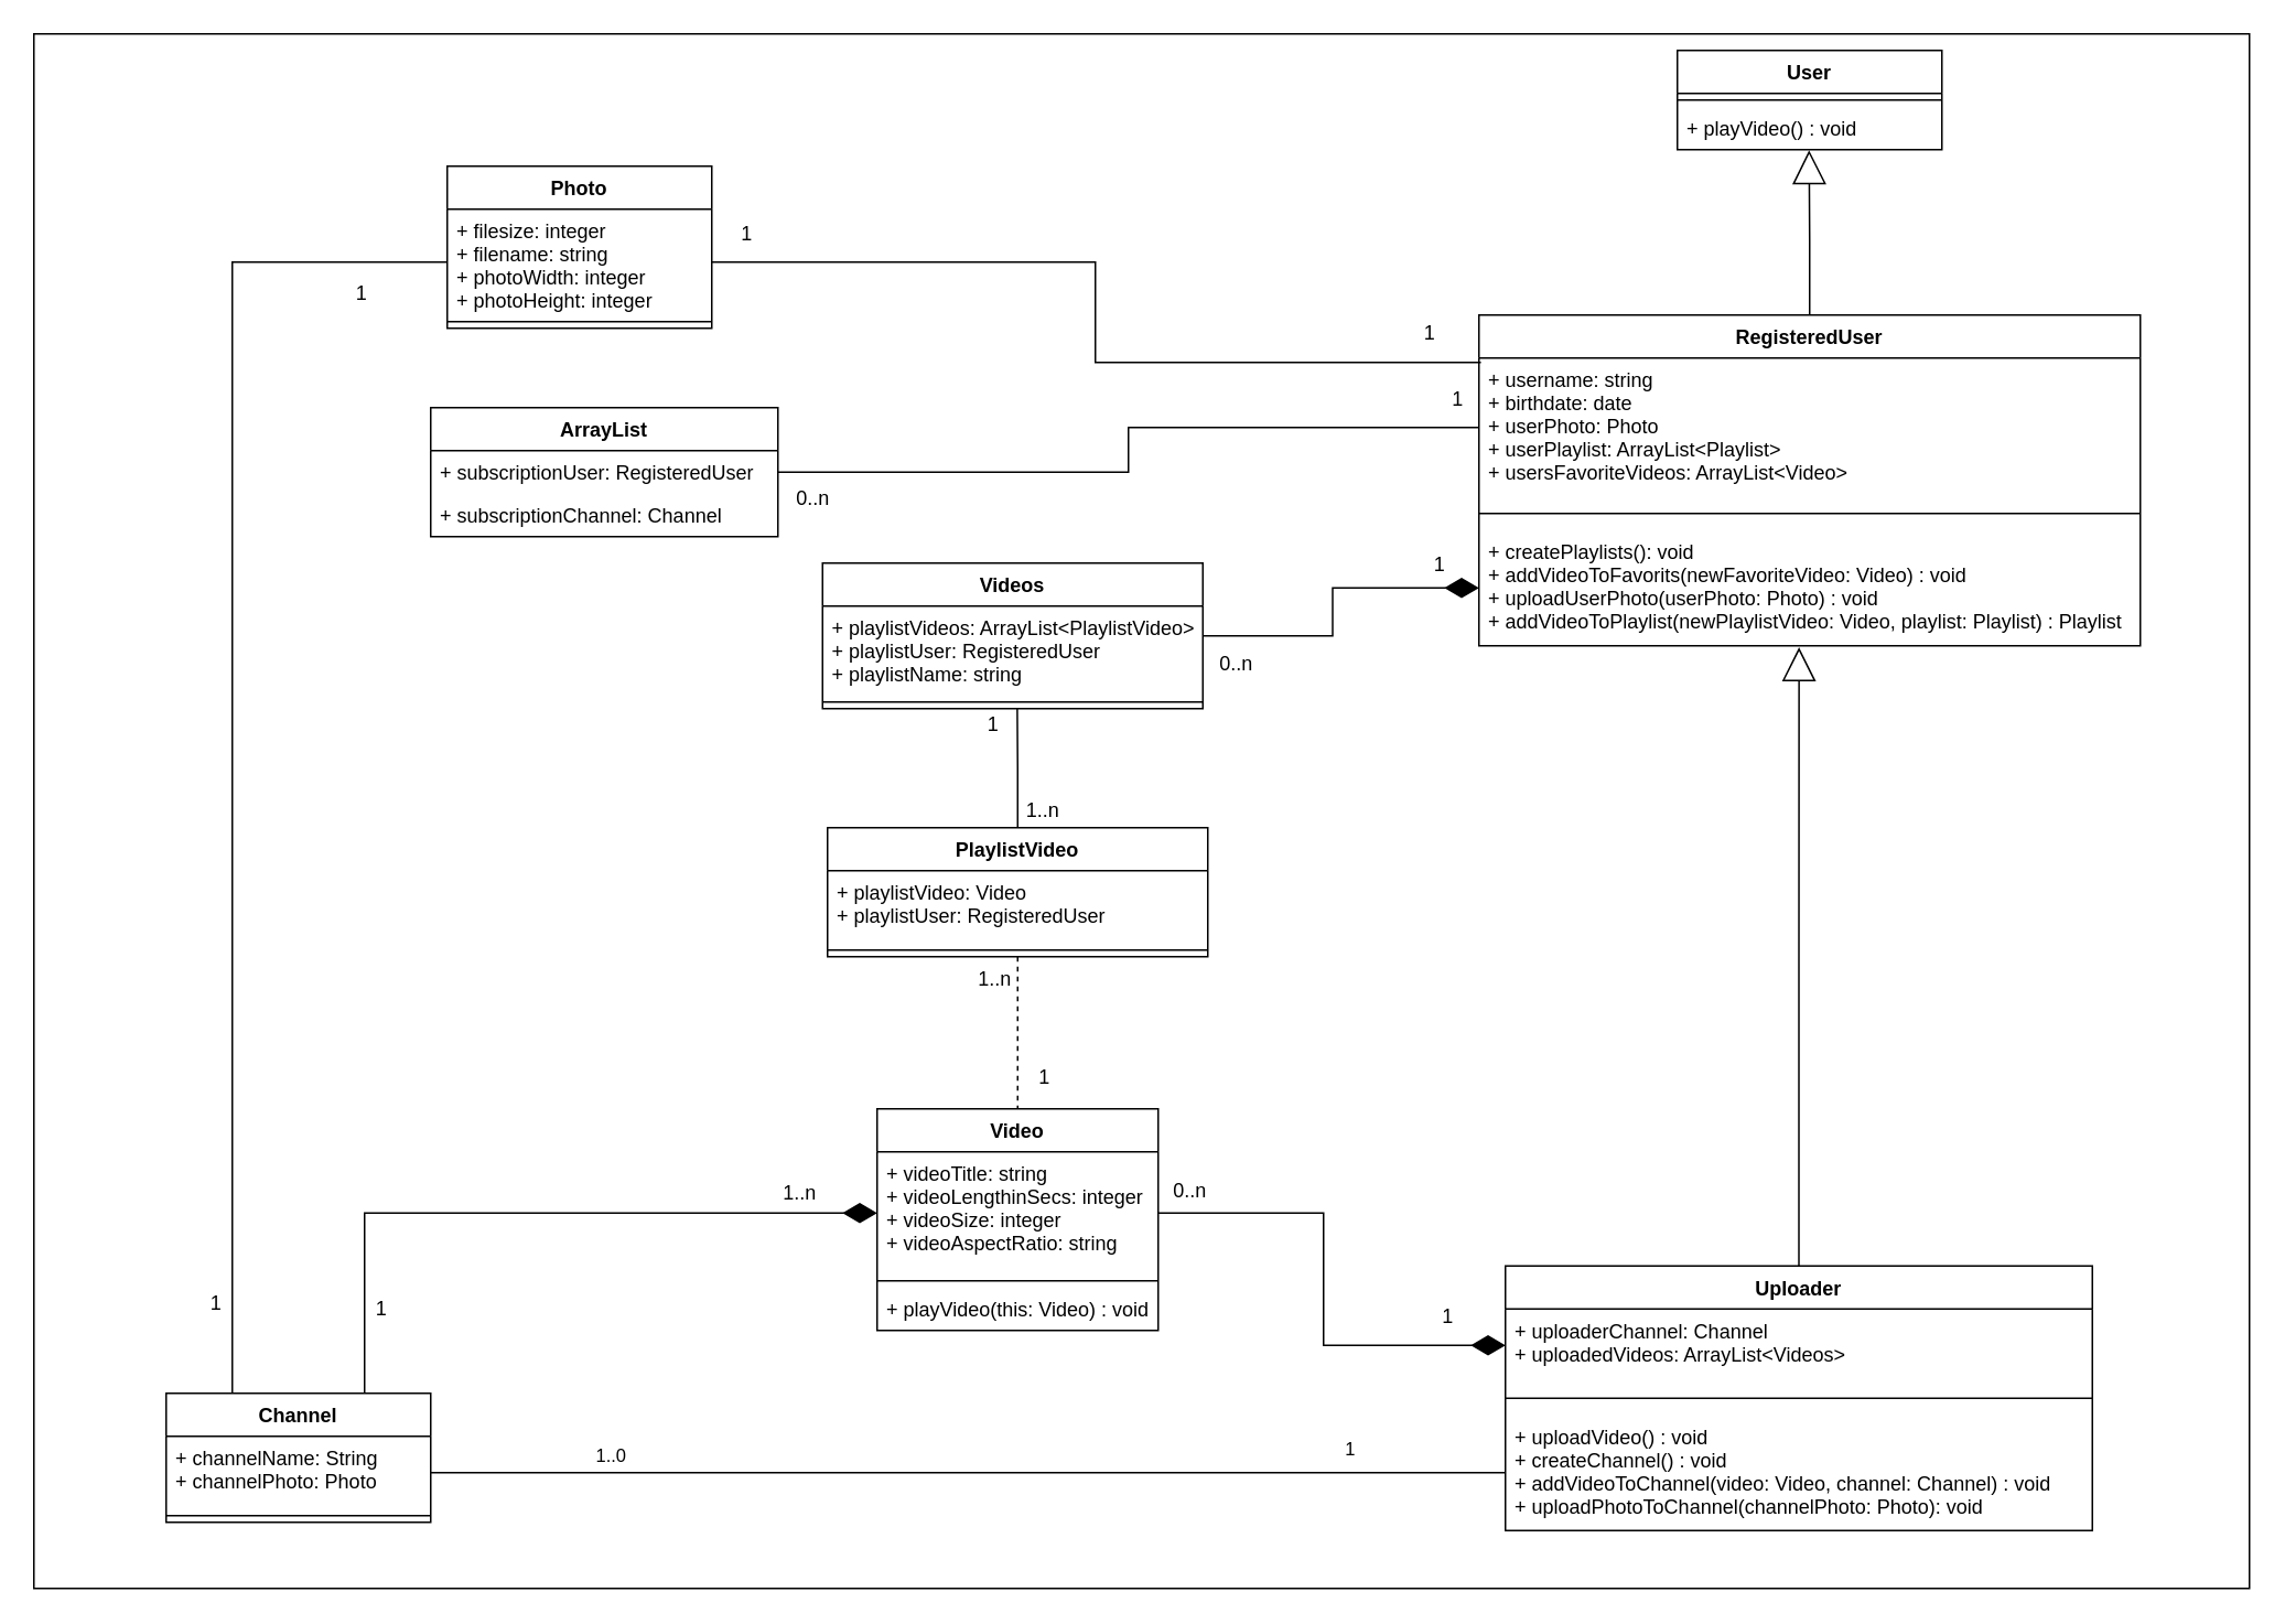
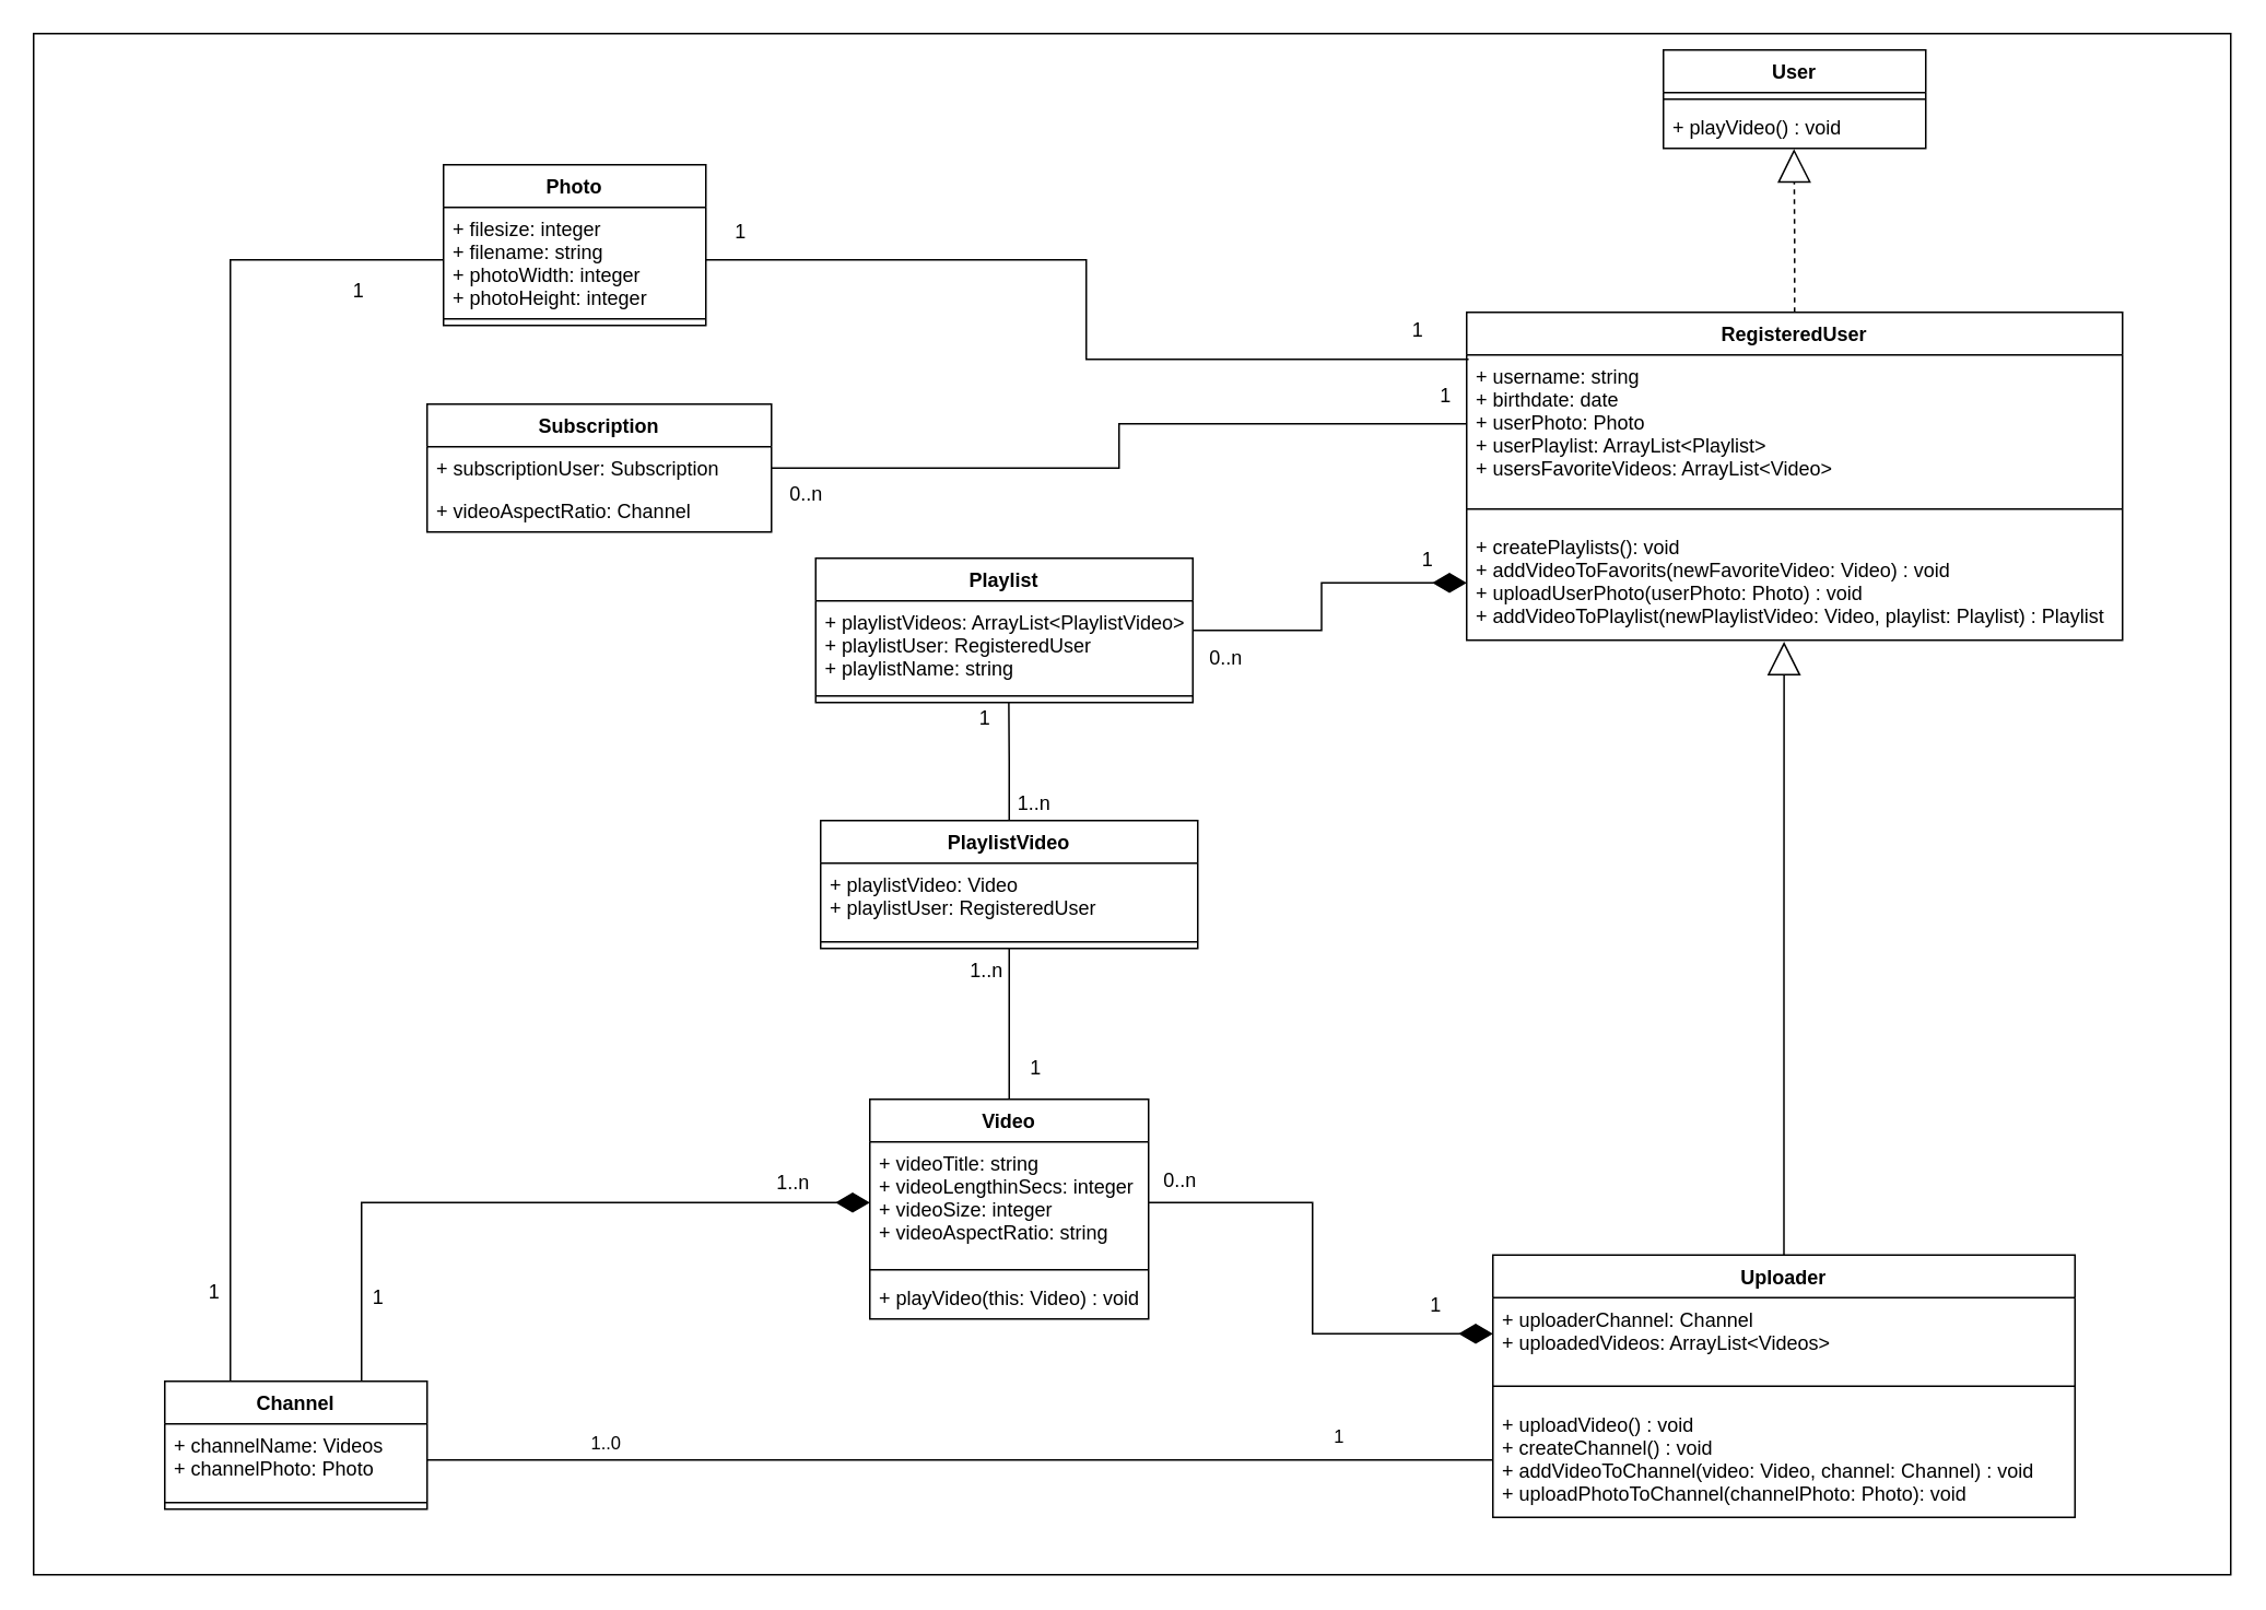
- <mxCell id="6" style="edgeStyle=orthogonalEdgeStyle;rounded=0;orthogonalLoop=1;jettySize=auto;html=1;endArrow=block;endFill=0;strokeWidth=1;endSize=18;entryX=0.498;entryY=1.015;entryDx=0;entryDy=0;entryPerimeter=0;" edge="1" parent="1" source="7" target="5"><mxGeometry relative="1" as="geometry"><mxPoint x="740" y="180" as="targetPoint" /></mxGeometry></mxCell>
+ <mxCell id="6" style="edgeStyle=orthogonalEdgeStyle;rounded=0;orthogonalLoop=1;jettySize=auto;html=1;endArrow=block;endFill=0;strokeWidth=1;endSize=18;entryX=0.498;entryY=1.015;entryDx=0;entryDy=0;entryPerimeter=0;dashed=1;" edge="1" parent="1" source="7" target="5"><mxGeometry relative="1" as="geometry"><mxPoint x="740" y="180" as="targetPoint" /></mxGeometry></mxCell>
- <mxCell id="50" value="ArrayList" style="swimlane;fontStyle=1;childLayout=stackLayout;horizontal=1;startSize=26;fillColor=none;horizontalStack=0;resizeParent=1;resizeParentMax=0;resizeLast=0;collapsible=1;marginBottom=0;fontSize=12;" vertex="1" parent="1"><mxGeometry x="260.01" y="246" width="210" height="78" as="geometry" /></mxCell>
+ <mxCell id="50" value="Subscription" style="swimlane;fontStyle=1;childLayout=stackLayout;horizontal=1;startSize=26;fillColor=none;horizontalStack=0;resizeParent=1;resizeParentMax=0;resizeLast=0;collapsible=1;marginBottom=0;fontSize=12;" vertex="1" parent="1"><mxGeometry x="260.01" y="246" width="210" height="78" as="geometry" /></mxCell>
- <mxCell id="51" value="+ subscriptionUser: RegisteredUser" style="text;strokeColor=none;fillColor=none;align=left;verticalAlign=top;spacingLeft=4;spacingRight=4;overflow=hidden;rotatable=0;points=[[0,0.5],[1,0.5]];portConstraint=eastwest;" vertex="1" parent="50"><mxGeometry y="26" width="210" height="26" as="geometry" /></mxCell>
+ <mxCell id="51" value="+ subscriptionUser: Subscription" style="text;strokeColor=none;fillColor=none;align=left;verticalAlign=top;spacingLeft=4;spacingRight=4;overflow=hidden;rotatable=0;points=[[0,0.5],[1,0.5]];portConstraint=eastwest;" vertex="1" parent="50"><mxGeometry y="26" width="210" height="26" as="geometry" /></mxCell>
- <mxCell id="52" value="+ subscriptionChannel: Channel" style="text;strokeColor=none;fillColor=none;align=left;verticalAlign=top;spacingLeft=4;spacingRight=4;overflow=hidden;rotatable=0;points=[[0,0.5],[1,0.5]];portConstraint=eastwest;" vertex="1" parent="50"><mxGeometry y="52" width="210" height="26" as="geometry" /></mxCell>
+ <mxCell id="52" value="+ videoAspectRatio: Channel" style="text;strokeColor=none;fillColor=none;align=left;verticalAlign=top;spacingLeft=4;spacingRight=4;overflow=hidden;rotatable=0;points=[[0,0.5],[1,0.5]];portConstraint=eastwest;" vertex="1" parent="50"><mxGeometry y="52" width="210" height="26" as="geometry" /></mxCell>
- <mxCell id="47" value="Videos" style="swimlane;fontStyle=1;align=center;verticalAlign=top;childLayout=stackLayout;horizontal=1;startSize=26;horizontalStack=0;resizeParent=1;resizeParentMax=0;resizeLast=0;collapsible=1;marginBottom=0;fontSize=12;" vertex="1" parent="1"><mxGeometry x="497" y="340" width="230" height="88" as="geometry" /></mxCell>
+ <mxCell id="47" value="Playlist" style="swimlane;fontStyle=1;align=center;verticalAlign=top;childLayout=stackLayout;horizontal=1;startSize=26;horizontalStack=0;resizeParent=1;resizeParentMax=0;resizeLast=0;collapsible=1;marginBottom=0;fontSize=12;" vertex="1" parent="1"><mxGeometry x="497" y="340" width="230" height="88" as="geometry" /></mxCell>
- <mxCell id="44" style="edgeStyle=orthogonalEdgeStyle;rounded=0;orthogonalLoop=1;jettySize=auto;html=1;entryX=0.5;entryY=0;entryDx=0;entryDy=0;startArrow=none;startFill=0;startSize=18;endArrow=none;endFill=0;endSize=18;strokeWidth=1;fontSize=12;exitX=0.5;exitY=1;exitDx=0;exitDy=0;dashed=1;" edge="1" parent="1" source="59" target="34"><mxGeometry relative="1" as="geometry" /></mxCell>
+ <mxCell id="44" style="edgeStyle=orthogonalEdgeStyle;rounded=0;orthogonalLoop=1;jettySize=auto;html=1;entryX=0.5;entryY=0;entryDx=0;entryDy=0;startArrow=none;startFill=0;startSize=18;endArrow=none;endFill=0;endSize=18;strokeWidth=1;fontSize=12;exitX=0.5;exitY=1;exitDx=0;exitDy=0;" edge="1" parent="1" source="59" target="34"><mxGeometry relative="1" as="geometry" /></mxCell>
- <mxCell id="29" value="+ channelName: String&#10;+ channelPhoto: Photo" style="text;strokeColor=none;fillColor=none;align=left;verticalAlign=top;spacingLeft=4;spacingRight=4;overflow=hidden;rotatable=0;points=[[0,0.5],[1,0.5]];portConstraint=eastwest;" vertex="1" parent="28"><mxGeometry y="26" width="160" height="44" as="geometry" /></mxCell>
+ <mxCell id="29" value="+ channelName: Videos&#10;+ channelPhoto: Photo" style="text;strokeColor=none;fillColor=none;align=left;verticalAlign=top;spacingLeft=4;spacingRight=4;overflow=hidden;rotatable=0;points=[[0,0.5],[1,0.5]];portConstraint=eastwest;" vertex="1" parent="28"><mxGeometry y="26" width="160" height="44" as="geometry" /></mxCell>
